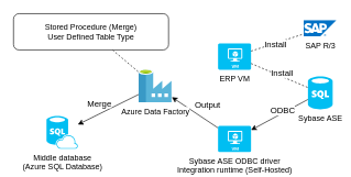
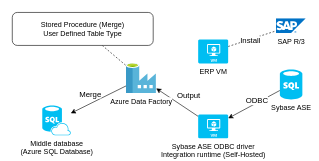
- <mxCell id="16" value="" style="rounded=0;orthogonalLoop=1;jettySize=auto;html=1;dashed=1;endArrow=none;endFill=0;startArrow=none;startFill=0;" edge="1" parent="1" source="8" target="4"><mxGeometry relative="1" as="geometry"><mxPoint x="390" y="88.542" as="sourcePoint" /><mxPoint x="530" y="105" as="targetPoint" /></mxGeometry></mxCell>
- <mxCell id="17" value="Install" style="edgeLabel;html=1;align=center;verticalAlign=middle;resizable=0;points=[];fontSize=13;" vertex="1" connectable="0" parent="16"><mxGeometry x="0.228" relative="1" as="geometry"><mxPoint x="-6.9" y="-8.94" as="offset" /></mxGeometry></mxCell>
